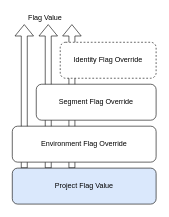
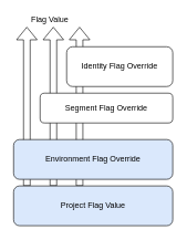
- <mxCell id="9" value="Identity Flag Override" style="rounded=1;whiteSpace=wrap;html=1;dashed=1;" parent="1" vertex="1"><mxGeometry x="100" y="70" width="160" height="60" as="geometry" /></mxCell>
+ <mxCell id="9" value="Identity Flag Override" style="rounded=1;whiteSpace=wrap;html=1;" parent="1" vertex="1"><mxGeometry x="100" y="70" width="160" height="60" as="geometry" /></mxCell>
- <mxCell id="6" value="Segment Flag Override" style="rounded=1;whiteSpace=wrap;html=1;" parent="1" vertex="1"><mxGeometry x="60" y="140" width="200" height="60" as="geometry" /></mxCell>
+ <mxCell id="6" value="Segment Flag Override" style="rounded=1;whiteSpace=wrap;html=1;" parent="1" vertex="1"><mxGeometry x="60" y="140" width="200" height="45" as="geometry" /></mxCell>
- <mxCell id="7" value="Environment Flag Override" style="rounded=1;whiteSpace=wrap;html=1;" parent="1" vertex="1"><mxGeometry x="20" y="210" width="240" height="60" as="geometry" /></mxCell>
+ <mxCell id="7" value="Environment Flag Override" style="rounded=1;whiteSpace=wrap;html=1;fillColor=#dae8fc;" parent="1" vertex="1"><mxGeometry x="20" y="210" width="240" height="60" as="geometry" /></mxCell>
